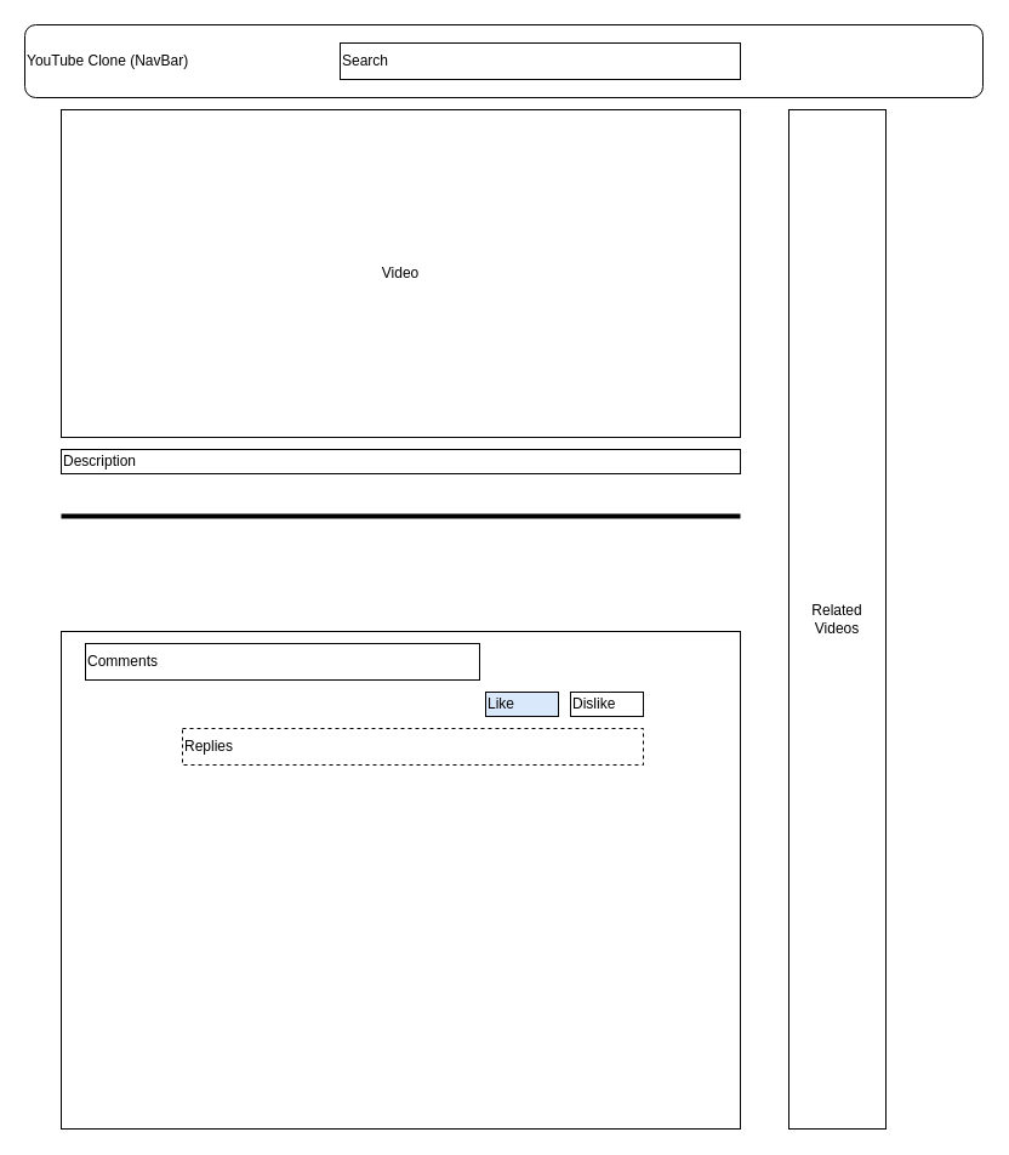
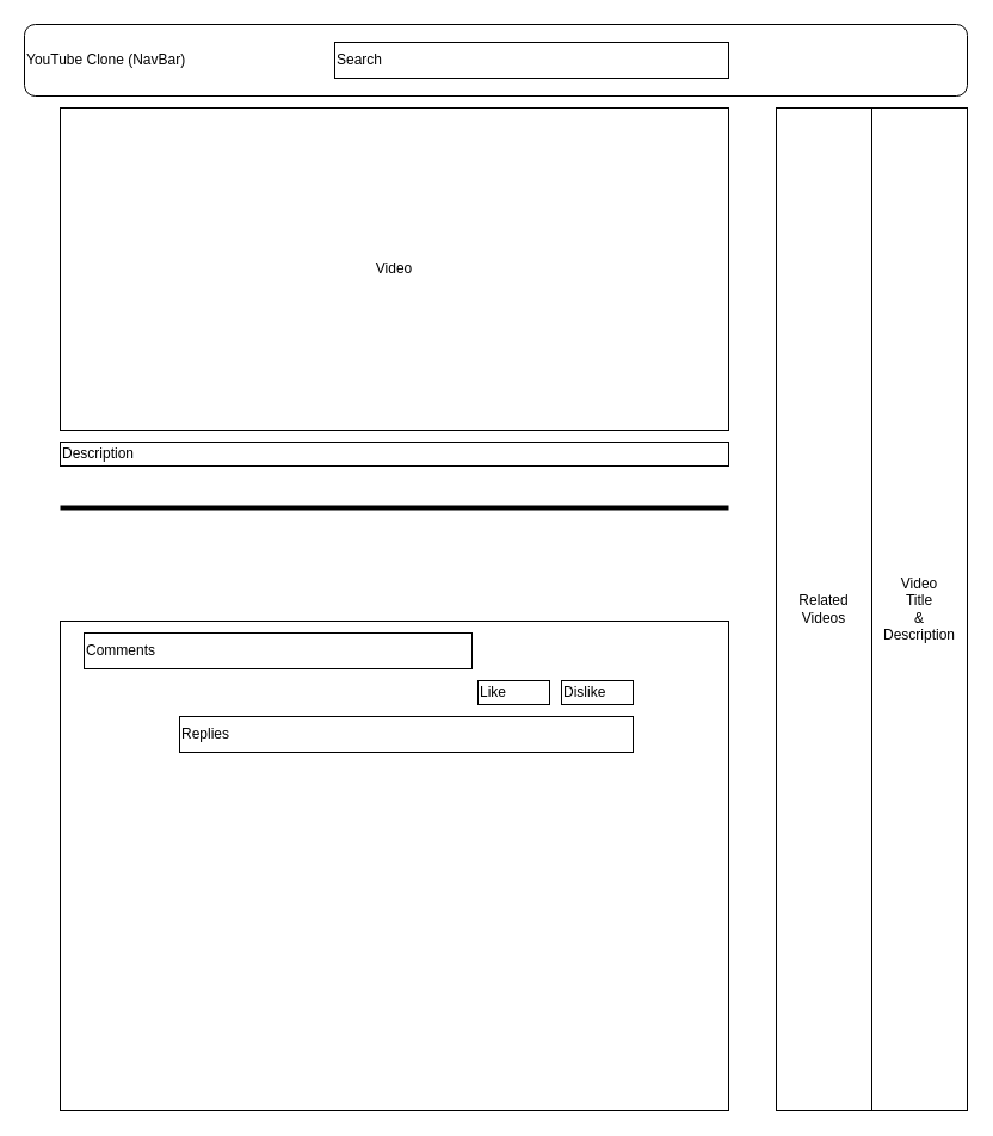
+ <mxCell id="7" value="Video&lt;br&gt;Title&lt;br&gt;&amp;amp;&lt;br&gt;Description" style="rounded=0;whiteSpace=wrap;html=1;align=center;" vertex="1" parent="1"><mxGeometry x="730" y="90" width="80" height="840" as="geometry" /></mxCell>
- <mxCell id="11" value="Like" style="rounded=0;whiteSpace=wrap;html=1;align=left;fillColor=#dae8fc;" vertex="1" parent="1"><mxGeometry x="400" y="570" width="60" height="20" as="geometry" /></mxCell>
+ <mxCell id="11" value="Like" style="rounded=0;whiteSpace=wrap;html=1;align=left;" vertex="1" parent="1"><mxGeometry x="400" y="570" width="60" height="20" as="geometry" /></mxCell>
- <mxCell id="13" value="Replies" style="rounded=0;whiteSpace=wrap;html=1;align=left;dashed=1;" vertex="1" parent="1"><mxGeometry x="150" y="600" width="380" height="30" as="geometry" /></mxCell>
+ <mxCell id="13" value="Replies" style="rounded=0;whiteSpace=wrap;html=1;align=left;" vertex="1" parent="1"><mxGeometry x="150" y="600" width="380" height="30" as="geometry" /></mxCell>
